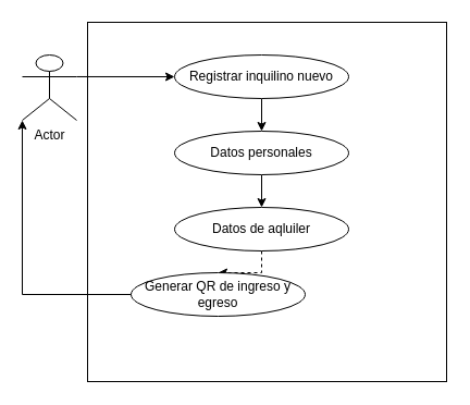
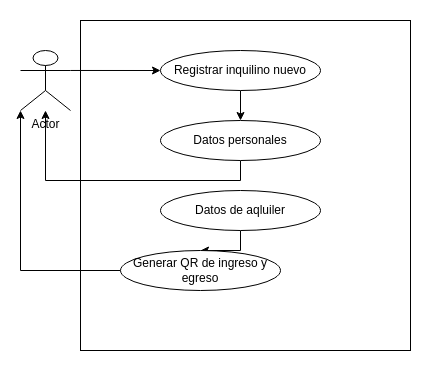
- <mxCell id="7" style="edgeStyle=orthogonalEdgeStyle;rounded=0;orthogonalLoop=1;jettySize=auto;html=1;exitX=0.5;exitY=1;exitDx=0;exitDy=0;entryX=0.5;entryY=0;entryDx=0;entryDy=0;" edge="1" parent="1" source="8" target="10"><mxGeometry relative="1" as="geometry" /></mxCell>
+ <mxCell id="7" style="edgeStyle=orthogonalEdgeStyle;rounded=0;orthogonalLoop=1;jettySize=auto;html=1;exitX=0.5;exitY=1;exitDx=0;exitDy=0;" edge="1" parent="1" source="8" target="4"><mxGeometry relative="1" as="geometry" /></mxCell>
- <mxCell id="9" style="edgeStyle=orthogonalEdgeStyle;rounded=0;orthogonalLoop=1;jettySize=auto;html=1;exitX=0.5;exitY=1;exitDx=0;exitDy=0;entryX=0.5;entryY=0;entryDx=0;entryDy=0;dashed=1;" edge="1" parent="1" source="10" target="12"><mxGeometry relative="1" as="geometry" /></mxCell>
+ <mxCell id="9" style="edgeStyle=orthogonalEdgeStyle;rounded=0;orthogonalLoop=1;jettySize=auto;html=1;exitX=0.5;exitY=1;exitDx=0;exitDy=0;entryX=0.5;entryY=0;entryDx=0;entryDy=0;" edge="1" parent="1" source="10" target="12"><mxGeometry relative="1" as="geometry" /></mxCell>
